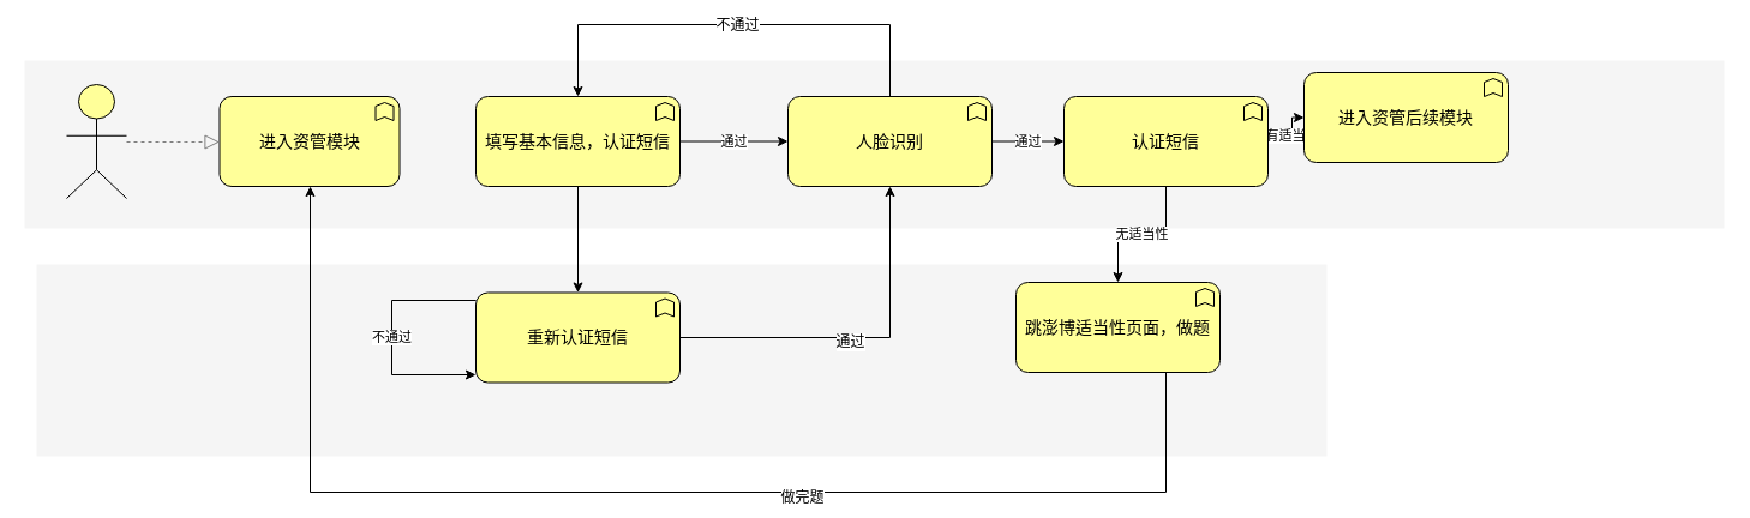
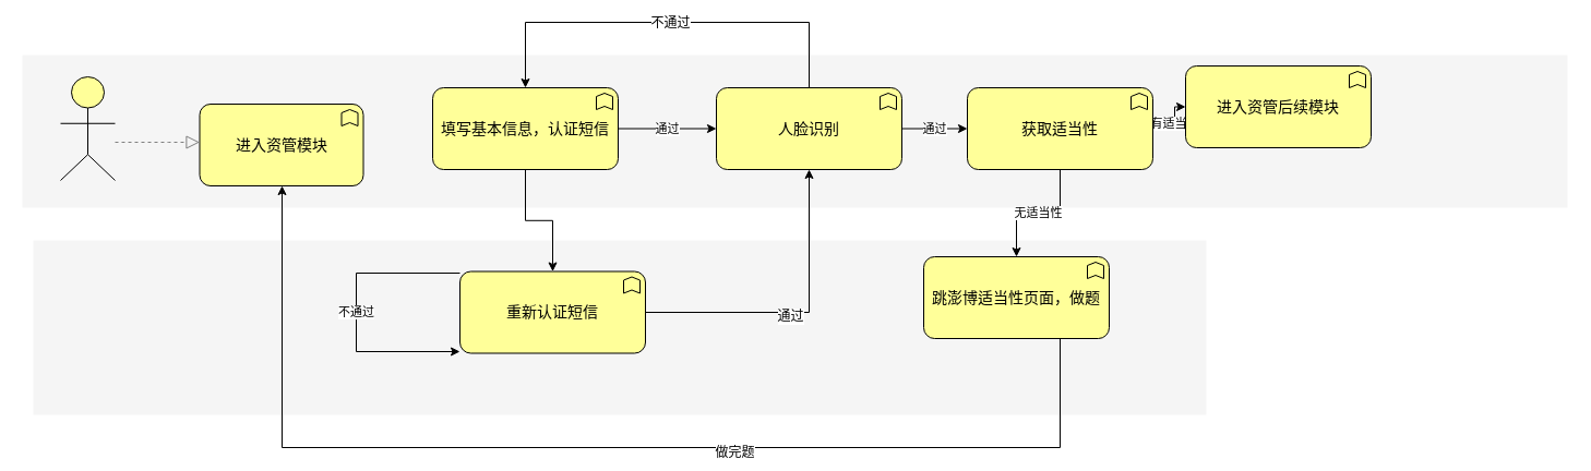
- <mxCell id="4" value="进入资管模块" style="html=1;whiteSpace=wrap;fillColor=#ffff99;strokeColor=#000000;shape=mxgraph.archimate3.application;appType=func;archiType=rounded;fontSize=14;" parent="1" vertex="1"><mxGeometry x="182.5" y="80" width="150" height="75" as="geometry" /></mxCell>
+ <mxCell id="4" value="进入资管模块" style="html=1;whiteSpace=wrap;fillColor=#ffff99;strokeColor=#000000;shape=mxgraph.archimate3.application;appType=func;archiType=rounded;fontSize=14;" parent="1" vertex="1"><mxGeometry x="182.5" y="95" width="150" height="75" as="geometry" /></mxCell>
- <mxCell id="16" value="认证短信" style="html=1;whiteSpace=wrap;fillColor=#ffff99;strokeColor=#000000;shape=mxgraph.archimate3.application;appType=func;archiType=rounded;fontSize=14;" parent="1" vertex="1"><mxGeometry x="886" y="80" width="170" height="75" as="geometry" /></mxCell>
+ <mxCell id="16" value="获取适当性" style="html=1;whiteSpace=wrap;fillColor=#ffff99;strokeColor=#000000;shape=mxgraph.archimate3.application;appType=func;archiType=rounded;fontSize=14;" parent="1" vertex="1"><mxGeometry x="886" y="80" width="170" height="75" as="geometry" /></mxCell>
- <mxCell id="19" value="重新认证短信" style="html=1;whiteSpace=wrap;fillColor=#ffff99;strokeColor=#000000;shape=mxgraph.archimate3.application;appType=func;archiType=rounded;fontSize=14;" parent="1" vertex="1"><mxGeometry x="396" y="243.5" width="170" height="75" as="geometry" /></mxCell>
+ <mxCell id="19" value="重新认证短信" style="html=1;whiteSpace=wrap;fillColor=#ffff99;strokeColor=#000000;shape=mxgraph.archimate3.application;appType=func;archiType=rounded;fontSize=14;" parent="1" vertex="1"><mxGeometry x="421" y="248.5" width="170" height="75" as="geometry" /></mxCell>
